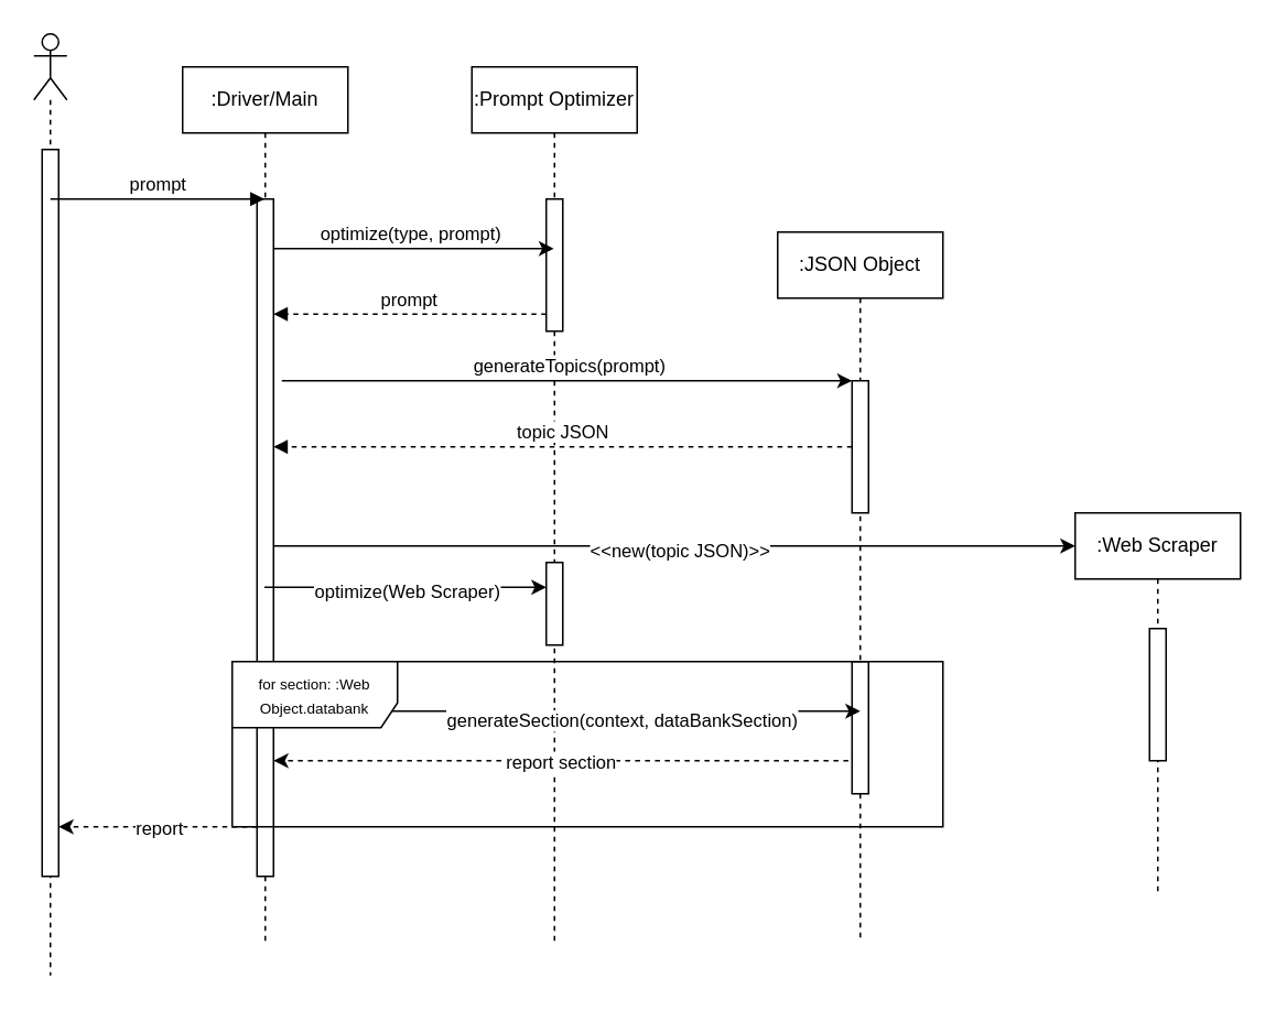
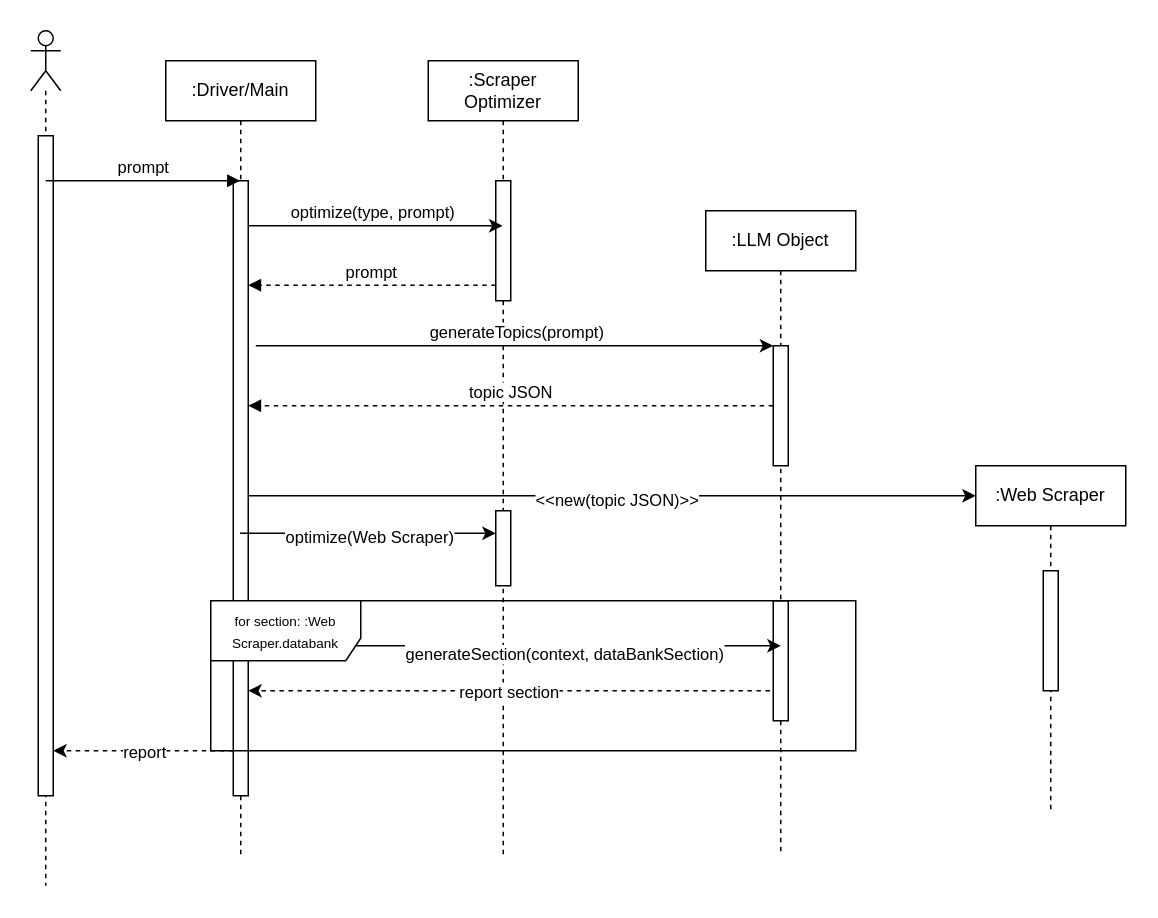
- <mxCell id="9" value=":Prompt Optimizer" style="shape=umlLifeline;perimeter=lifelinePerimeter;whiteSpace=wrap;html=1;container=1;dropTarget=0;collapsible=0;recursiveResize=0;outlineConnect=0;portConstraint=eastwest;newEdgeStyle={&quot;curved&quot;:0,&quot;rounded&quot;:0};" parent="1" vertex="1"><mxGeometry x="285" y="40" width="100" height="530" as="geometry" /></mxCell>
+ <mxCell id="9" value=":Scraper Optimizer" style="shape=umlLifeline;perimeter=lifelinePerimeter;whiteSpace=wrap;html=1;container=1;dropTarget=0;collapsible=0;recursiveResize=0;outlineConnect=0;portConstraint=eastwest;newEdgeStyle={&quot;curved&quot;:0,&quot;rounded&quot;:0};" parent="1" vertex="1"><mxGeometry x="285" y="40" width="100" height="530" as="geometry" /></mxCell>
- <mxCell id="2" value=":JSON Object" style="shape=umlLifeline;perimeter=lifelinePerimeter;whiteSpace=wrap;html=1;container=1;dropTarget=0;collapsible=0;recursiveResize=0;outlineConnect=0;portConstraint=eastwest;newEdgeStyle={&quot;curved&quot;:0,&quot;rounded&quot;:0};" parent="1" vertex="1"><mxGeometry x="470" y="140" width="100" height="430" as="geometry" /></mxCell>
+ <mxCell id="2" value=":LLM Object" style="shape=umlLifeline;perimeter=lifelinePerimeter;whiteSpace=wrap;html=1;container=1;dropTarget=0;collapsible=0;recursiveResize=0;outlineConnect=0;portConstraint=eastwest;newEdgeStyle={&quot;curved&quot;:0,&quot;rounded&quot;:0};" parent="1" vertex="1"><mxGeometry x="470" y="140" width="100" height="430" as="geometry" /></mxCell>
- <mxCell id="29" value="&lt;font style=&quot;font-size: 9px;&quot;&gt;for section: :Web Object.databank&lt;br&gt;&lt;/font&gt;" style="shape=umlFrame;whiteSpace=wrap;html=1;pointerEvents=0;width=100;height=40;" parent="1" vertex="1"><mxGeometry x="140" y="400" width="430" height="100" as="geometry" /></mxCell>
+ <mxCell id="29" value="&lt;font style=&quot;font-size: 9px;&quot;&gt;for section: :Web Scraper.databank&lt;br&gt;&lt;/font&gt;" style="shape=umlFrame;whiteSpace=wrap;html=1;pointerEvents=0;width=100;height=40;" parent="1" vertex="1"><mxGeometry x="140" y="400" width="430" height="100" as="geometry" /></mxCell>
